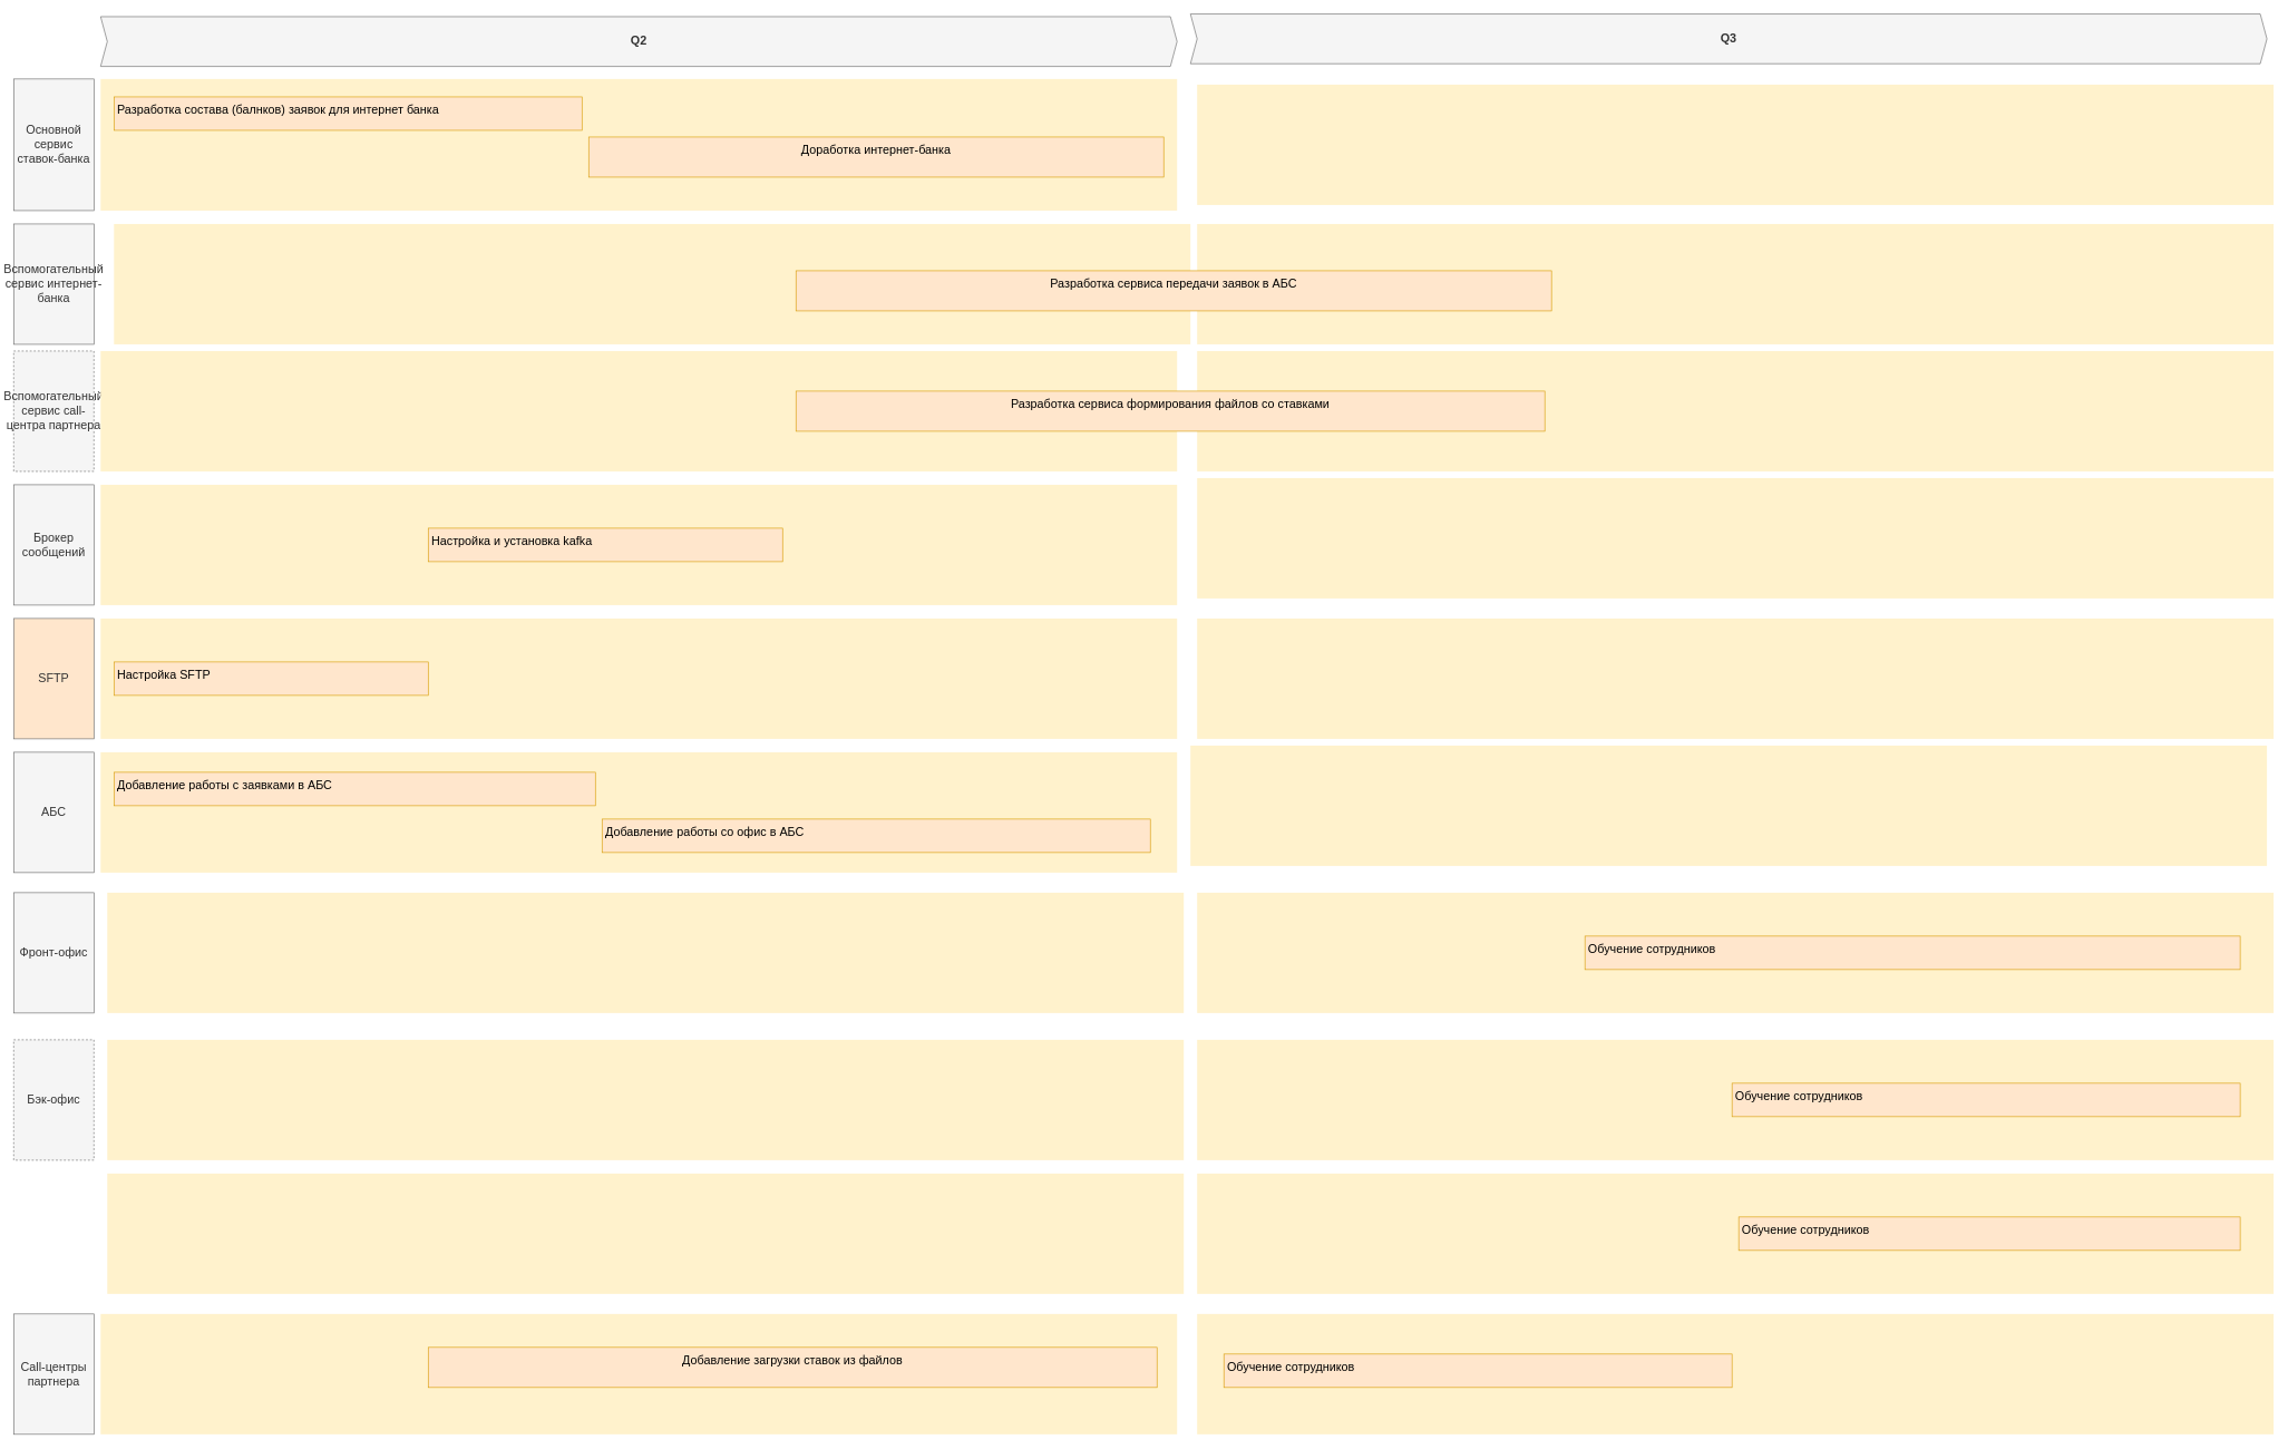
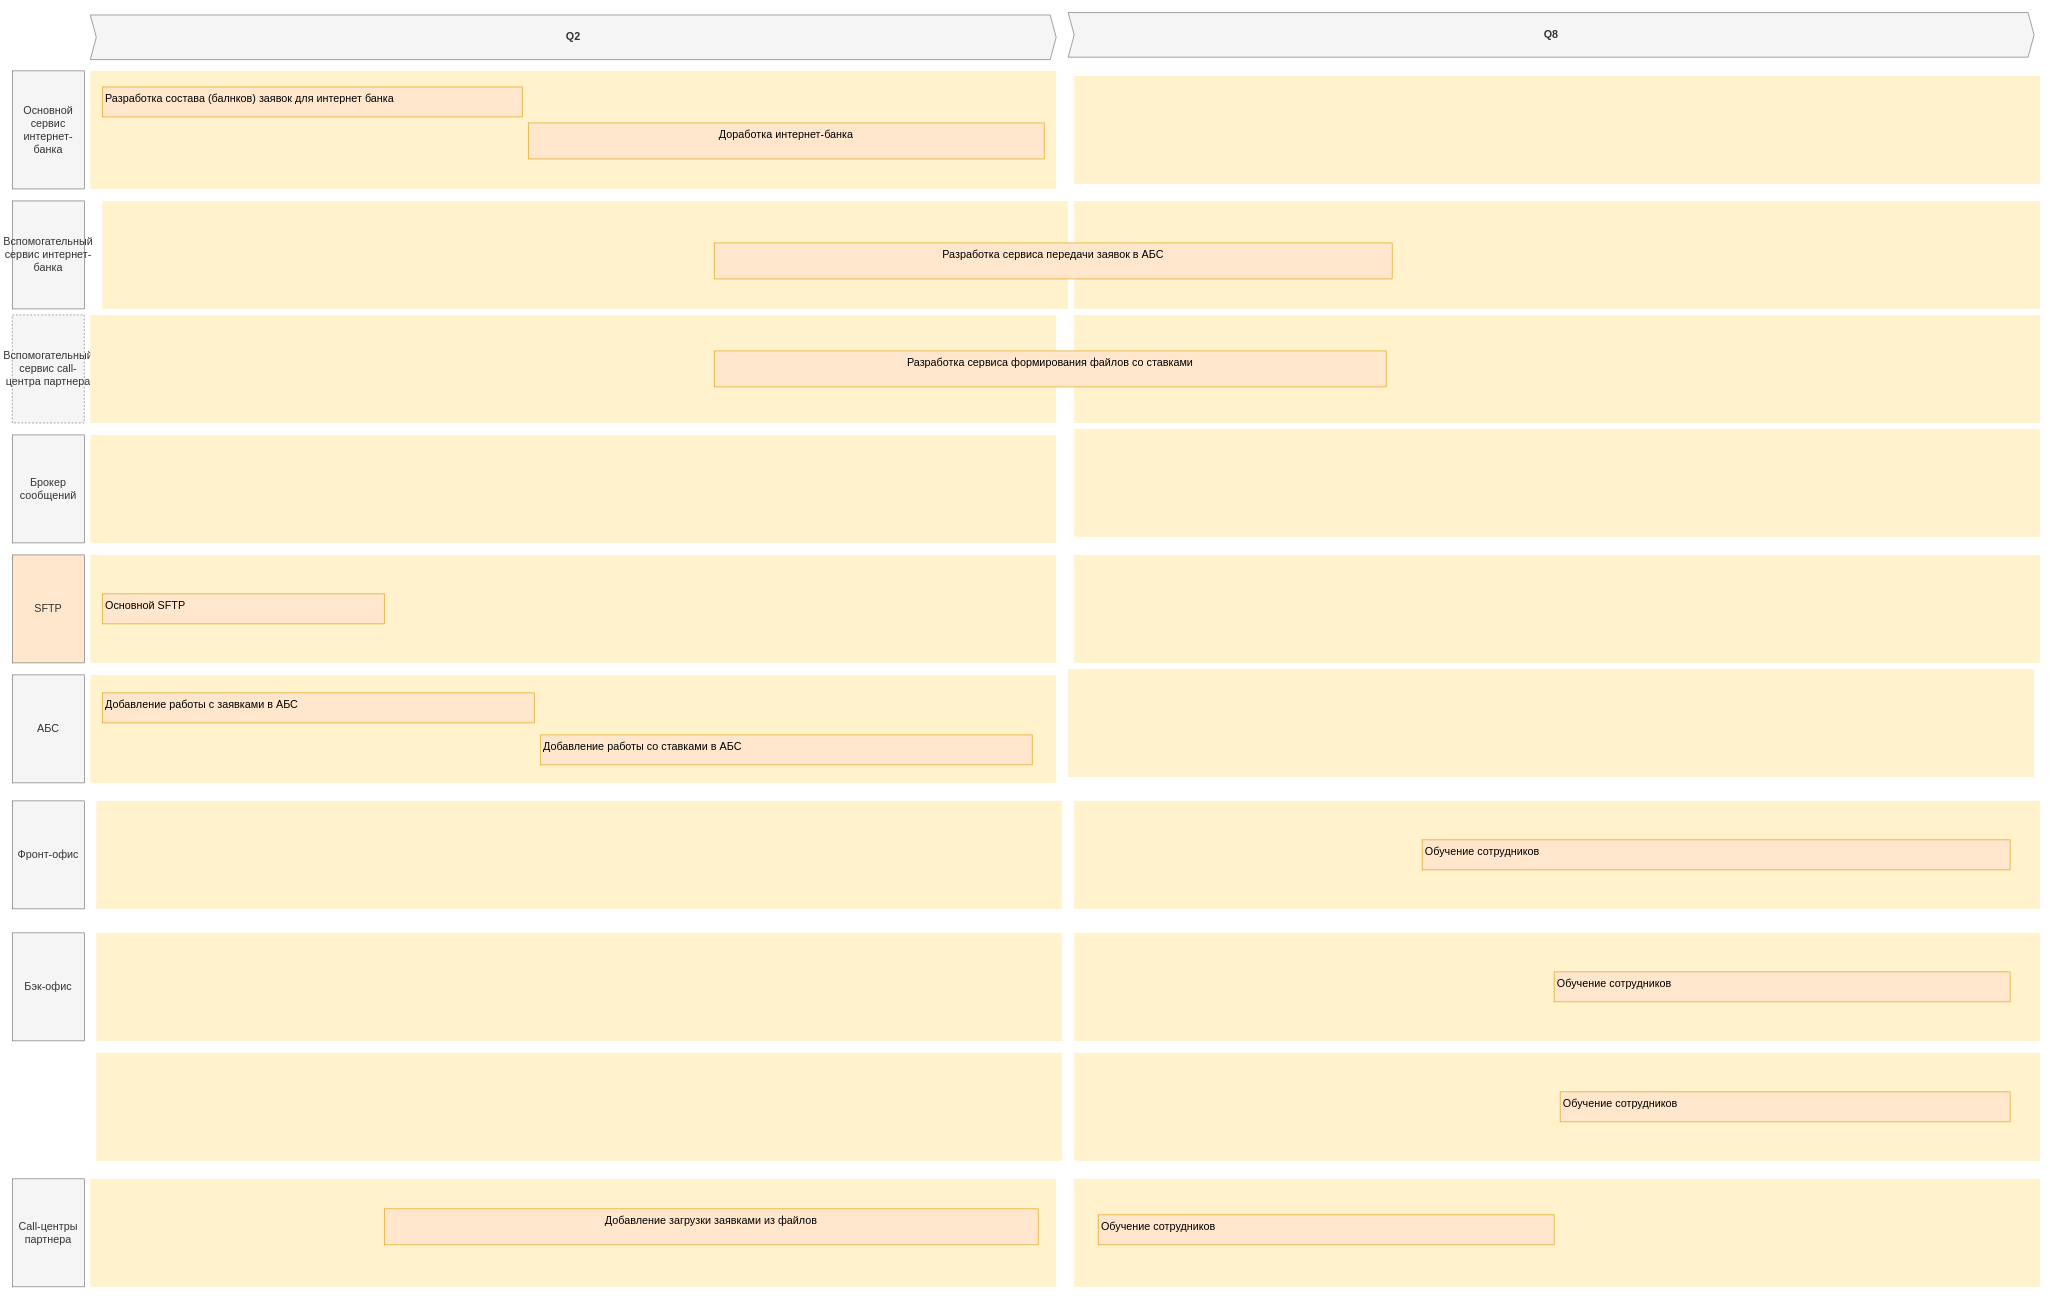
- <mxCell id="25" value="Q3" style="shape=step;perimeter=stepPerimeter;whiteSpace=wrap;html=1;fixedSize=1;size=10;fillColor=#f5f5f5;strokeColor=#666666;fontSize=18;fontStyle=1;align=center;rounded=0;fontColor=#333333;" vertex="1" parent="1"><mxGeometry x="1780" y="20" width="1610" height="74.4" as="geometry" /></mxCell>
+ <mxCell id="25" value="Q8" style="shape=step;perimeter=stepPerimeter;whiteSpace=wrap;html=1;fixedSize=1;size=10;fillColor=#f5f5f5;strokeColor=#666666;fontSize=18;fontStyle=1;align=center;rounded=0;fontColor=#333333;" vertex="1" parent="1"><mxGeometry x="1780" y="20" width="1610" height="74.4" as="geometry" /></mxCell>
- <mxCell id="6" value="Основной сервис ставок-банка" style="rounded=0;whiteSpace=wrap;html=1;fillColor=#f5f5f5;fontColor=#333333;strokeColor=#666666;fontSize=18;" parent="1" vertex="1"><mxGeometry x="20" y="117.2" width="120" height="196.8" as="geometry" /></mxCell>
+ <mxCell id="6" value="Основной сервис интернет-банка" style="rounded=0;whiteSpace=wrap;html=1;fillColor=#f5f5f5;fontColor=#333333;strokeColor=#666666;fontSize=18;" parent="1" vertex="1"><mxGeometry x="20" y="117.2" width="120" height="196.8" as="geometry" /></mxCell>
- <mxCell id="12" value="Настройка и установка kafka" style="shape=rect;fillColor=#ffe6cc;strokeColor=#d79b00;fontSize=18;html=1;whiteSpace=wrap;align=left;verticalAlign=top;spacing=5;rounded=0;" vertex="1" parent="1"><mxGeometry x="640" y="789" width="530" height="50" as="geometry" /></mxCell>
- <mxCell id="15" value="Настройка SFTP" style="shape=rect;fillColor=#ffe6cc;strokeColor=#d79b00;fontSize=18;html=1;whiteSpace=wrap;align=left;verticalAlign=top;spacing=5;rounded=0;" vertex="1" parent="1"><mxGeometry x="170" y="989" width="470" height="50" as="geometry" /></mxCell>
+ <mxCell id="15" value="Основной SFTP" style="shape=rect;fillColor=#ffe6cc;strokeColor=#d79b00;fontSize=18;html=1;whiteSpace=wrap;align=left;verticalAlign=top;spacing=5;rounded=0;" vertex="1" parent="1"><mxGeometry x="170" y="989" width="470" height="50" as="geometry" /></mxCell>
- <mxCell id="24" value="Добавление работы со офис в АБС" style="shape=rect;fillColor=#ffe6cc;strokeColor=#d79b00;fontSize=18;html=1;whiteSpace=wrap;align=left;verticalAlign=top;spacing=5;rounded=0;" vertex="1" parent="1"><mxGeometry x="900" y="1224" width="820" height="50" as="geometry" /></mxCell>
+ <mxCell id="24" value="Добавление работы со ставками в АБС" style="shape=rect;fillColor=#ffe6cc;strokeColor=#d79b00;fontSize=18;html=1;whiteSpace=wrap;align=left;verticalAlign=top;spacing=5;rounded=0;" vertex="1" parent="1"><mxGeometry x="900" y="1224" width="820" height="50" as="geometry" /></mxCell>
- <mxCell id="16" value="Бэк-офис" style="rounded=0;whiteSpace=wrap;html=1;fillColor=#f5f5f5;fontColor=#333333;strokeColor=#666666;fontSize=18;dashed=1;" vertex="1" parent="1"><mxGeometry x="20" y="1554" width="120" height="180" as="geometry" /></mxCell>
+ <mxCell id="16" value="Бэк-офис" style="rounded=0;whiteSpace=wrap;html=1;fillColor=#f5f5f5;fontColor=#333333;strokeColor=#666666;fontSize=18;" vertex="1" parent="1"><mxGeometry x="20" y="1554" width="120" height="180" as="geometry" /></mxCell>
- <mxCell id="33" value="Добавление загрузки ставок из файлов" style="shape=rect;fillColor=#ffe6cc;strokeColor=#d79b00;fontSize=18;html=1;whiteSpace=wrap;align=center;verticalAlign=top;spacing=5;rounded=0;" vertex="1" parent="1"><mxGeometry x="640" y="2014" width="1090" height="60" as="geometry" /></mxCell>
+ <mxCell id="33" value="Добавление загрузки заявками из файлов" style="shape=rect;fillColor=#ffe6cc;strokeColor=#d79b00;fontSize=18;html=1;whiteSpace=wrap;align=center;verticalAlign=top;spacing=5;rounded=0;" vertex="1" parent="1"><mxGeometry x="640" y="2014" width="1090" height="60" as="geometry" /></mxCell>
